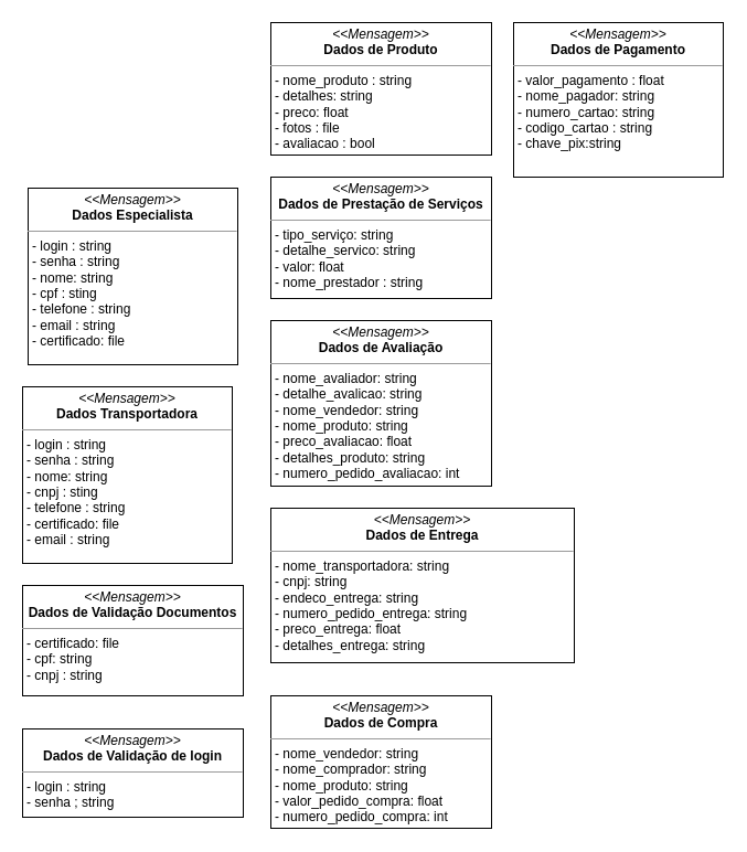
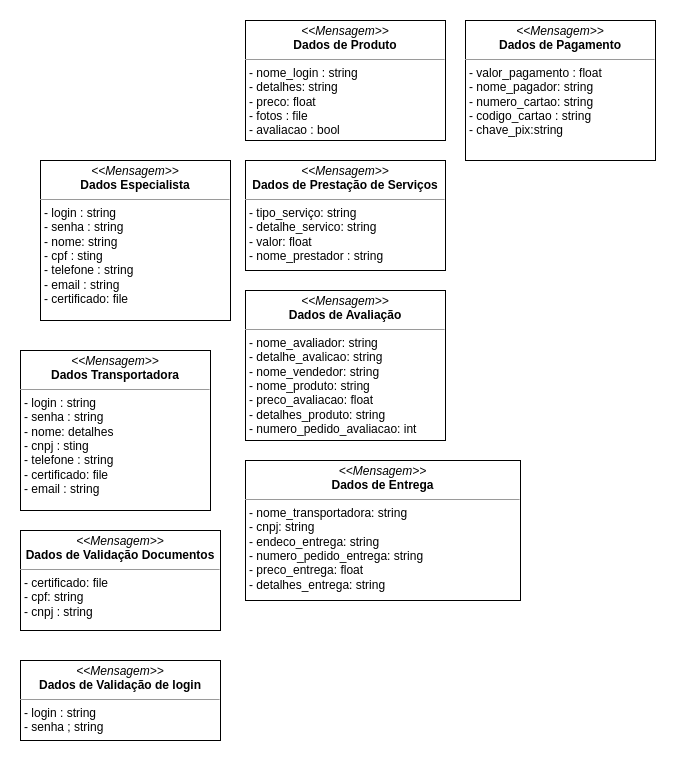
- <mxCell id="6" value="&lt;p style=&quot;margin:0px;margin-top:4px;text-align:center;&quot;&gt;&lt;i&gt;&amp;lt;&amp;lt;Mensagem&amp;gt;&amp;gt;&lt;/i&gt;&lt;br&gt;&lt;b&gt;Dados de Produto&lt;/b&gt;&lt;/p&gt;&lt;hr size=&quot;1&quot;&gt;&lt;p style=&quot;margin:0px;margin-left:4px;&quot;&gt;- nome_produto : string&lt;/p&gt;&lt;p style=&quot;margin:0px;margin-left:4px;&quot;&gt;- detalhes: string&lt;/p&gt;&lt;p style=&quot;margin:0px;margin-left:4px;&quot;&gt;- preco: float&lt;/p&gt;&lt;p style=&quot;margin:0px;margin-left:4px;&quot;&gt;- fotos : file&lt;/p&gt;&lt;p style=&quot;margin:0px;margin-left:4px;&quot;&gt;- avaliacao : bool&lt;/p&gt;" style="verticalAlign=top;align=left;overflow=fill;fontSize=12;fontFamily=Helvetica;html=1;whiteSpace=wrap;" vertex="1" parent="1"><mxGeometry x="245" y="20" width="200" height="120" as="geometry" /></mxCell>
+ <mxCell id="6" value="&lt;p style=&quot;margin:0px;margin-top:4px;text-align:center;&quot;&gt;&lt;i&gt;&amp;lt;&amp;lt;Mensagem&amp;gt;&amp;gt;&lt;/i&gt;&lt;br&gt;&lt;b&gt;Dados de Produto&lt;/b&gt;&lt;/p&gt;&lt;hr size=&quot;1&quot;&gt;&lt;p style=&quot;margin:0px;margin-left:4px;&quot;&gt;- nome_login : string&lt;/p&gt;&lt;p style=&quot;margin:0px;margin-left:4px;&quot;&gt;- detalhes: string&lt;/p&gt;&lt;p style=&quot;margin:0px;margin-left:4px;&quot;&gt;- preco: float&lt;/p&gt;&lt;p style=&quot;margin:0px;margin-left:4px;&quot;&gt;- fotos : file&lt;/p&gt;&lt;p style=&quot;margin:0px;margin-left:4px;&quot;&gt;- avaliacao : bool&lt;/p&gt;" style="verticalAlign=top;align=left;overflow=fill;fontSize=12;fontFamily=Helvetica;html=1;whiteSpace=wrap;" vertex="1" parent="1"><mxGeometry x="245" y="20" width="200" height="120" as="geometry" /></mxCell>
- <mxCell id="2" value="&lt;p style=&quot;margin:0px;margin-top:4px;text-align:center;&quot;&gt;&lt;i&gt;&amp;lt;&amp;lt;Mensagem&amp;gt;&amp;gt;&lt;/i&gt;&lt;br&gt;&lt;b&gt;Dados Especialista&lt;/b&gt;&lt;/p&gt;&lt;hr size=&quot;1&quot;&gt;&lt;p style=&quot;margin:0px;margin-left:4px;&quot;&gt;- login : string&lt;br&gt;- senha : string&lt;/p&gt;&lt;p style=&quot;margin:0px;margin-left:4px;&quot;&gt;- nome: string&lt;/p&gt;&lt;p style=&quot;margin:0px;margin-left:4px;&quot;&gt;- cpf : sting&lt;/p&gt;&lt;p style=&quot;margin:0px;margin-left:4px;&quot;&gt;- telefone : string&lt;/p&gt;&lt;p style=&quot;margin:0px;margin-left:4px;&quot;&gt;- email : string&lt;br&gt;&lt;/p&gt;&lt;p style=&quot;margin:0px;margin-left:4px;&quot;&gt;- certificado: file&amp;nbsp;&lt;/p&gt;&lt;p style=&quot;margin:0px;margin-left:4px;&quot;&gt;&lt;br&gt;&lt;/p&gt;" style="verticalAlign=top;align=left;overflow=fill;fontSize=12;fontFamily=Helvetica;html=1;whiteSpace=wrap;" vertex="1" parent="1"><mxGeometry x="25" y="170" width="190" height="160" as="geometry" /></mxCell>
+ <mxCell id="2" value="&lt;p style=&quot;margin:0px;margin-top:4px;text-align:center;&quot;&gt;&lt;i&gt;&amp;lt;&amp;lt;Mensagem&amp;gt;&amp;gt;&lt;/i&gt;&lt;br&gt;&lt;b&gt;Dados Especialista&lt;/b&gt;&lt;/p&gt;&lt;hr size=&quot;1&quot;&gt;&lt;p style=&quot;margin:0px;margin-left:4px;&quot;&gt;- login : string&lt;br&gt;- senha : string&lt;/p&gt;&lt;p style=&quot;margin:0px;margin-left:4px;&quot;&gt;- nome: string&lt;/p&gt;&lt;p style=&quot;margin:0px;margin-left:4px;&quot;&gt;- cpf : sting&lt;/p&gt;&lt;p style=&quot;margin:0px;margin-left:4px;&quot;&gt;- telefone : string&lt;/p&gt;&lt;p style=&quot;margin:0px;margin-left:4px;&quot;&gt;- email : string&lt;br&gt;&lt;/p&gt;&lt;p style=&quot;margin:0px;margin-left:4px;&quot;&gt;- certificado: file&amp;nbsp;&lt;/p&gt;&lt;p style=&quot;margin:0px;margin-left:4px;&quot;&gt;&lt;br&gt;&lt;/p&gt;" style="verticalAlign=top;align=left;overflow=fill;fontSize=12;fontFamily=Helvetica;html=1;whiteSpace=wrap;" vertex="1" parent="1"><mxGeometry x="40" y="160" width="190" height="160" as="geometry" /></mxCell>
- <mxCell id="3" value="&lt;p style=&quot;margin:0px;margin-top:4px;text-align:center;&quot;&gt;&lt;i&gt;&amp;lt;&amp;lt;Mensagem&amp;gt;&amp;gt;&lt;/i&gt;&lt;br&gt;&lt;b&gt;Dados Transportadora&lt;/b&gt;&lt;/p&gt;&lt;hr size=&quot;1&quot;&gt;&lt;p style=&quot;margin:0px;margin-left:4px;&quot;&gt;- login : string&lt;br&gt;- senha : string&lt;/p&gt;&lt;p style=&quot;margin:0px;margin-left:4px;&quot;&gt;- nome: string&lt;/p&gt;&lt;p style=&quot;margin:0px;margin-left:4px;&quot;&gt;- cnpj : sting&lt;/p&gt;&lt;p style=&quot;margin:0px;margin-left:4px;&quot;&gt;- telefone : string&lt;/p&gt;&lt;p style=&quot;border-color: var(--border-color); margin: 0px 0px 0px 4px;&quot;&gt;- certificado: file&amp;nbsp;&lt;/p&gt;&lt;p style=&quot;border-color: var(--border-color); margin: 0px 0px 0px 4px;&quot;&gt;- email : string&lt;br&gt;&lt;/p&gt;&lt;p style=&quot;border-color: var(--border-color); margin: 0px 0px 0px 4px;&quot;&gt;&lt;br style=&quot;border-color: var(--border-color);&quot;&gt;&lt;/p&gt;" style="verticalAlign=top;align=left;overflow=fill;fontSize=12;fontFamily=Helvetica;html=1;whiteSpace=wrap;" vertex="1" parent="1"><mxGeometry x="20" y="350" width="190" height="160" as="geometry" /></mxCell>
+ <mxCell id="3" value="&lt;p style=&quot;margin:0px;margin-top:4px;text-align:center;&quot;&gt;&lt;i&gt;&amp;lt;&amp;lt;Mensagem&amp;gt;&amp;gt;&lt;/i&gt;&lt;br&gt;&lt;b&gt;Dados Transportadora&lt;/b&gt;&lt;/p&gt;&lt;hr size=&quot;1&quot;&gt;&lt;p style=&quot;margin:0px;margin-left:4px;&quot;&gt;- login : string&lt;br&gt;- senha : string&lt;/p&gt;&lt;p style=&quot;margin:0px;margin-left:4px;&quot;&gt;- nome: detalhes&lt;/p&gt;&lt;p style=&quot;margin:0px;margin-left:4px;&quot;&gt;- cnpj : sting&lt;/p&gt;&lt;p style=&quot;margin:0px;margin-left:4px;&quot;&gt;- telefone : string&lt;/p&gt;&lt;p style=&quot;border-color: var(--border-color); margin: 0px 0px 0px 4px;&quot;&gt;- certificado: file&amp;nbsp;&lt;/p&gt;&lt;p style=&quot;border-color: var(--border-color); margin: 0px 0px 0px 4px;&quot;&gt;- email : string&lt;br&gt;&lt;/p&gt;&lt;p style=&quot;border-color: var(--border-color); margin: 0px 0px 0px 4px;&quot;&gt;&lt;br style=&quot;border-color: var(--border-color);&quot;&gt;&lt;/p&gt;" style="verticalAlign=top;align=left;overflow=fill;fontSize=12;fontFamily=Helvetica;html=1;whiteSpace=wrap;" vertex="1" parent="1"><mxGeometry x="20" y="350" width="190" height="160" as="geometry" /></mxCell>
- <mxCell id="10" value="&lt;p style=&quot;margin:0px;margin-top:4px;text-align:center;&quot;&gt;&lt;i&gt;&amp;lt;&amp;lt;Mensagem&amp;gt;&amp;gt;&lt;/i&gt;&lt;br&gt;&lt;b&gt;Dados de Compra&lt;/b&gt;&lt;/p&gt;&lt;hr size=&quot;1&quot;&gt;&lt;p style=&quot;margin:0px;margin-left:4px;&quot;&gt;- nome_vendedor: string&lt;/p&gt;&lt;p style=&quot;margin:0px;margin-left:4px;&quot;&gt;- nome_comprador: string&lt;/p&gt;&lt;p style=&quot;margin:0px;margin-left:4px;&quot;&gt;- nome_produto: string&lt;/p&gt;&lt;p style=&quot;margin:0px;margin-left:4px;&quot;&gt;- valor_pedido_compra: float&lt;/p&gt;&lt;p style=&quot;margin:0px;margin-left:4px;&quot;&gt;- numero_pedido_compra: int&lt;/p&gt;&lt;p style=&quot;margin:0px;margin-left:4px;&quot;&gt;&lt;br&gt;&lt;/p&gt;" style="verticalAlign=top;align=left;overflow=fill;fontSize=12;fontFamily=Helvetica;html=1;whiteSpace=wrap;" vertex="1" parent="1"><mxGeometry x="245" y="630" width="200" height="120" as="geometry" /></mxCell>
